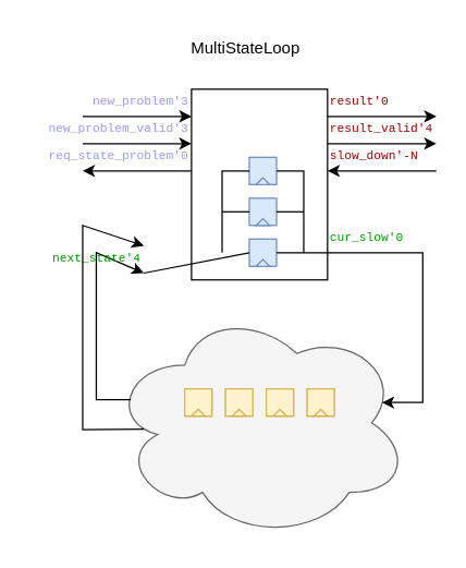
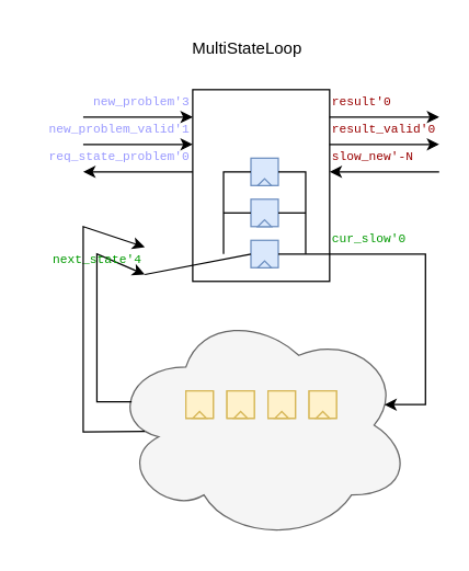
- <mxCell id="48" value="new_problem_valid'3" style="text;html=1;strokeColor=none;fillColor=none;align=right;verticalAlign=middle;whiteSpace=wrap;rounded=0;fontFamily=Courier New;fontSize=9;fontColor=#9999FF;" vertex="1" parent="1"><mxGeometry x="20" y="85" width="120" height="20" as="geometry" /></mxCell>
+ <mxCell id="48" value="new_problem_valid'1" style="text;html=1;strokeColor=none;fillColor=none;align=right;verticalAlign=middle;whiteSpace=wrap;rounded=0;fontFamily=Courier New;fontSize=9;fontColor=#9999FF;" vertex="1" parent="1"><mxGeometry x="20" y="85" width="120" height="20" as="geometry" /></mxCell>
- <mxCell id="42" value="result_valid'4" style="text;html=1;strokeColor=none;fillColor=none;align=left;verticalAlign=middle;whiteSpace=wrap;rounded=0;fontFamily=Courier New;fontSize=9;fontColor=#990000;" vertex="1" parent="1"><mxGeometry x="240" y="85" width="80" height="20" as="geometry" /></mxCell>
+ <mxCell id="42" value="result_valid'0" style="text;html=1;strokeColor=none;fillColor=none;align=left;verticalAlign=middle;whiteSpace=wrap;rounded=0;fontFamily=Courier New;fontSize=9;fontColor=#990000;" vertex="1" parent="1"><mxGeometry x="240" y="85" width="80" height="20" as="geometry" /></mxCell>
- <mxCell id="41" value="slow_down'-N" style="text;html=1;strokeColor=none;fillColor=none;align=left;verticalAlign=middle;whiteSpace=wrap;rounded=0;fontFamily=Courier New;fontSize=9;fontColor=#990000;" vertex="1" parent="1"><mxGeometry x="240" y="105" width="80" height="20" as="geometry" /></mxCell>
+ <mxCell id="41" value="slow_new'-N" style="text;html=1;strokeColor=none;fillColor=none;align=left;verticalAlign=middle;whiteSpace=wrap;rounded=0;fontFamily=Courier New;fontSize=9;fontColor=#990000;" vertex="1" parent="1"><mxGeometry x="240" y="105" width="80" height="20" as="geometry" /></mxCell>
